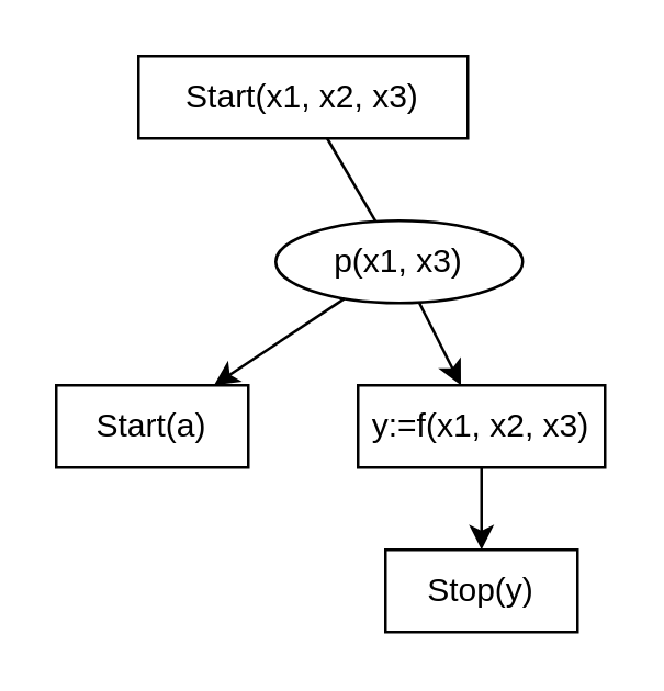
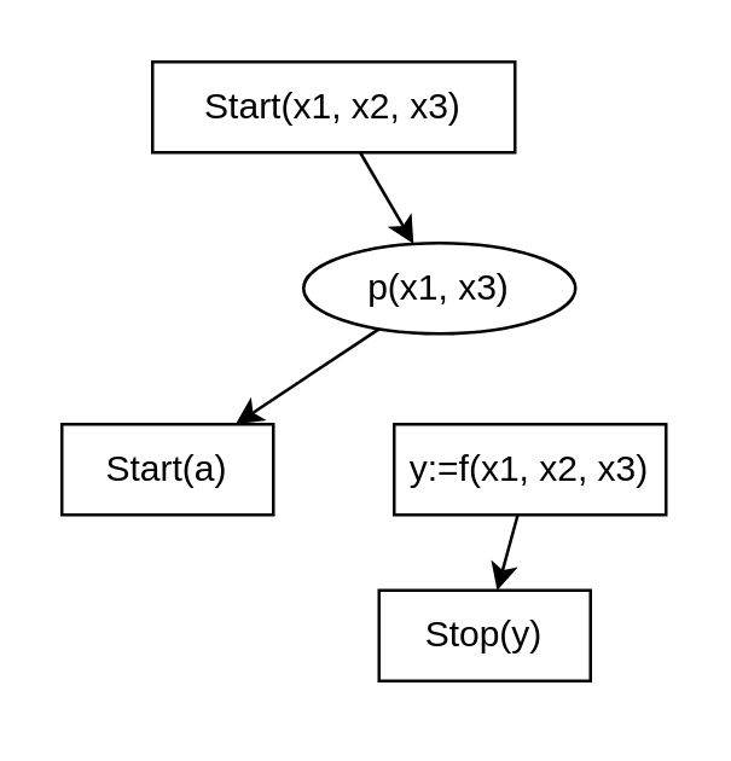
- <mxCell id="4" value="" style="endArrow=none;html=1;rounded=0;" edge="1" parent="1" source="2" target="3"><mxGeometry width="50" height="50" relative="1" as="geometry"><mxPoint x="310" y="340" as="sourcePoint" /><mxPoint x="360" y="290" as="targetPoint" /></mxGeometry></mxCell>
+ <mxCell id="4" value="" style="endArrow=classic;html=1;rounded=0;" edge="1" parent="1" source="2" target="3"><mxGeometry width="50" height="50" relative="1" as="geometry"><mxPoint x="310" y="340" as="sourcePoint" /><mxPoint x="360" y="290" as="targetPoint" /></mxGeometry></mxCell>
- <mxCell id="8" value="" style="endArrow=classic;html=1;rounded=0;" edge="1" parent="1" source="3" target="6"><mxGeometry width="50" height="50" relative="1" as="geometry"><mxPoint x="130" y="70" as="sourcePoint" /><mxPoint x="130" y="100" as="targetPoint" /></mxGeometry></mxCell>
- <mxCell id="9" value="Stop(y)" style="rounded=0;whiteSpace=wrap;html=1;" vertex="1" parent="1"><mxGeometry x="140" y="200" width="70" height="30" as="geometry" /></mxCell>
+ <mxCell id="9" value="Stop(y)" style="rounded=0;whiteSpace=wrap;html=1;" vertex="1" parent="1"><mxGeometry x="125" y="195" width="70" height="30" as="geometry" /></mxCell>
